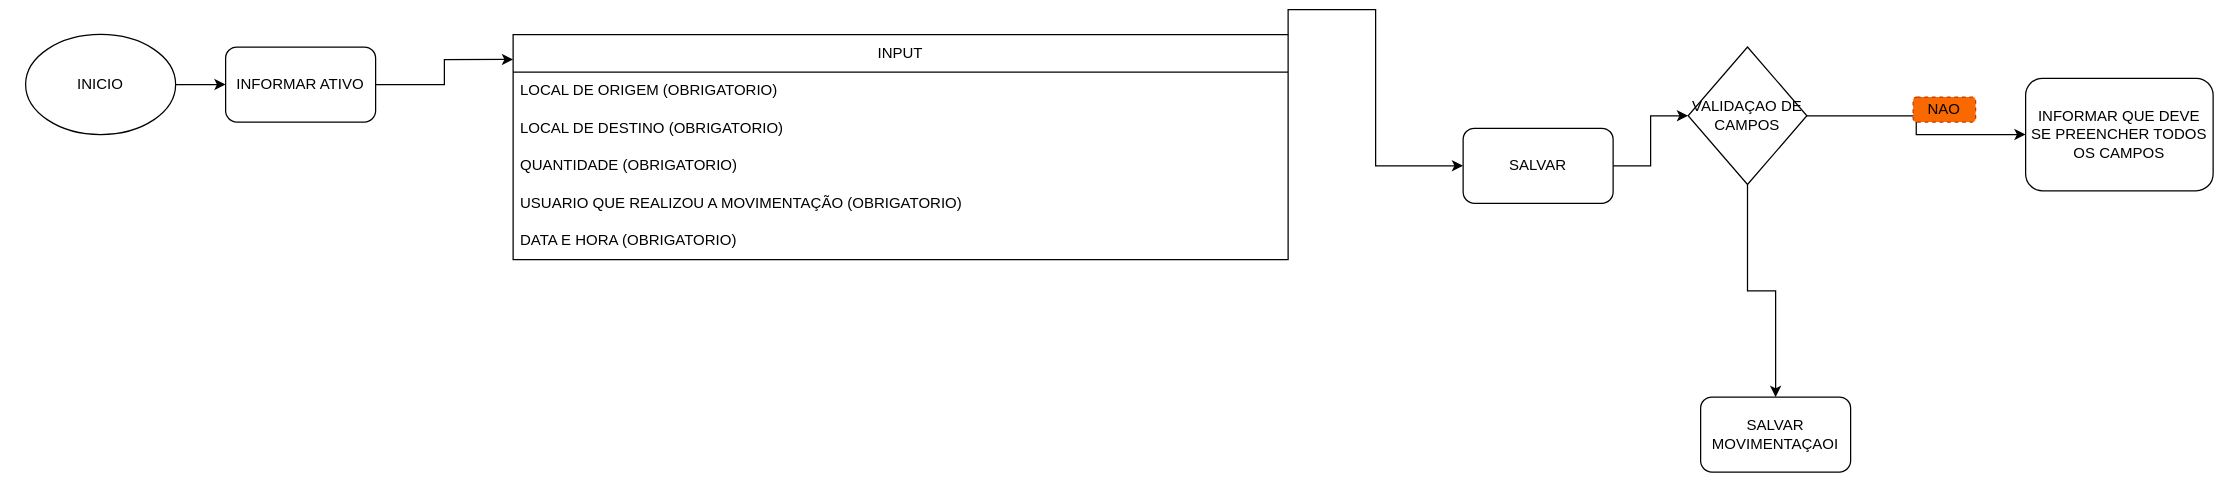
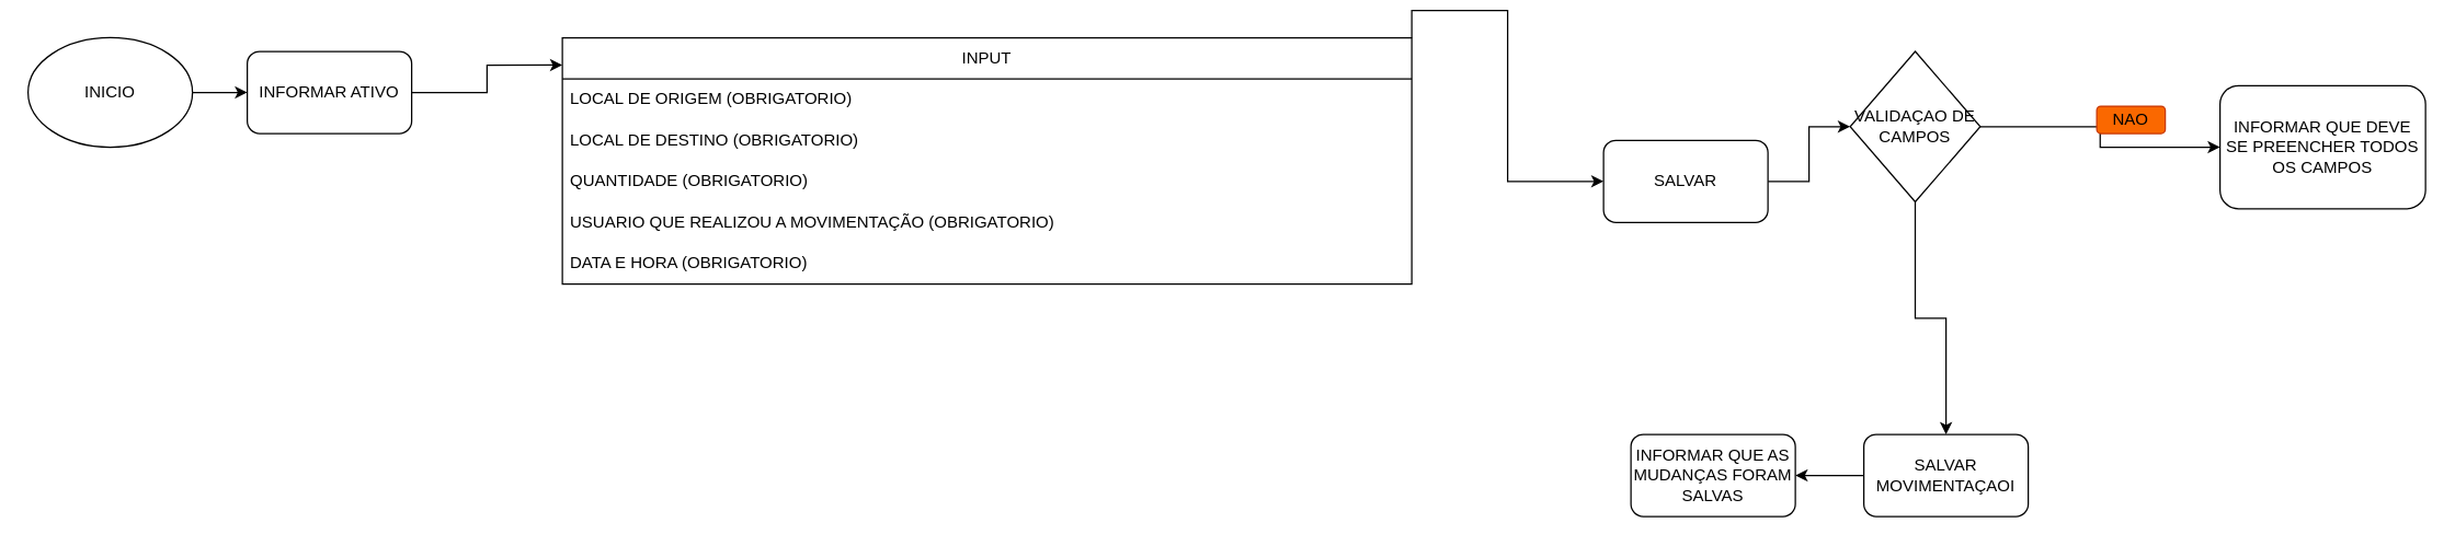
- <mxCell id="21" value="NAO" style="rounded=1;whiteSpace=wrap;html=1;fillColor=#fa6800;strokeColor=#C73500;fontColor=#000000;dashed=1;" vertex="1" parent="1"><mxGeometry x="1530" y="70" width="50" height="20" as="geometry" /></mxCell>
+ <mxCell id="21" value="NAO" style="rounded=1;whiteSpace=wrap;html=1;fillColor=#fa6800;strokeColor=#C73500;fontColor=#000000;" vertex="1" parent="1"><mxGeometry x="1530" y="70" width="50" height="20" as="geometry" /></mxCell>
+ <mxCell id="22" value="INFORMAR QUE AS MUDANÇAS FORAM SALVAS" style="rounded=1;whiteSpace=wrap;html=1;" vertex="1" parent="1"><mxGeometry x="1190" y="310" width="120" height="60" as="geometry" /></mxCell>
+ <mxCell id="18" style="edgeStyle=orthogonalEdgeStyle;rounded=0;orthogonalLoop=1;jettySize=auto;html=1;exitX=0;exitY=0.5;exitDx=0;exitDy=0;entryX=1;entryY=0.5;entryDx=0;entryDy=0;" edge="1" parent="1" source="19" target="22"><mxGeometry relative="1" as="geometry" /></mxCell>
